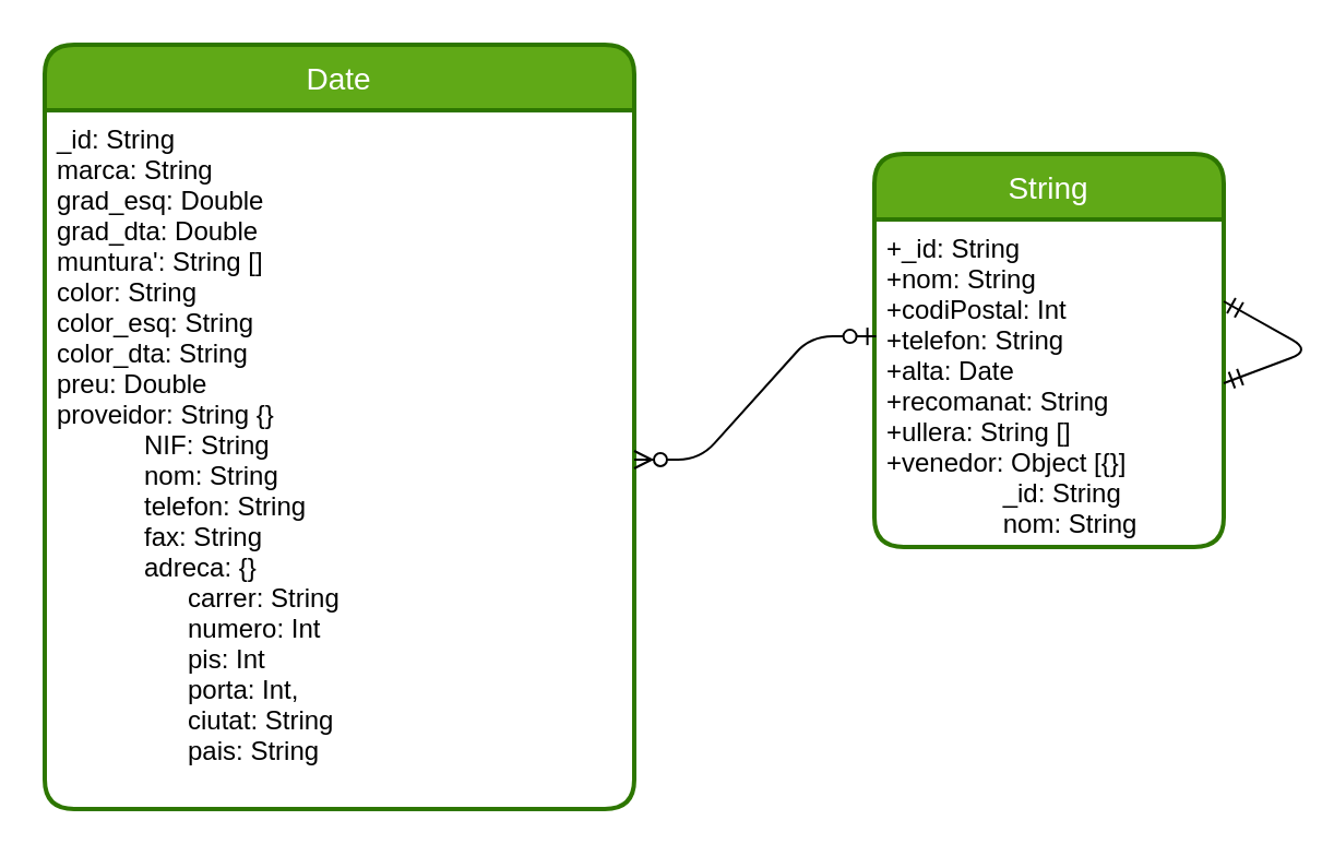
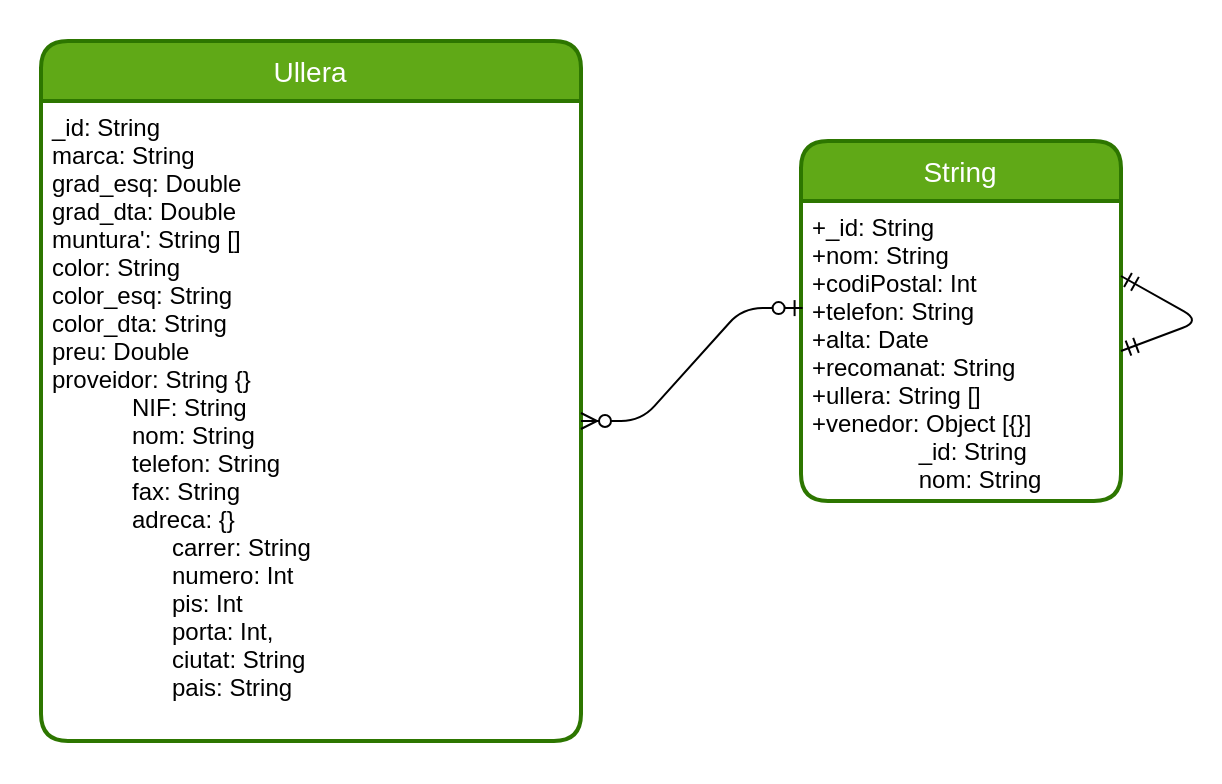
- <mxCell id="5" value="Date" style="swimlane;childLayout=stackLayout;horizontal=1;startSize=30;horizontalStack=0;fontSize=14;fontStyle=0;strokeWidth=2;resizeParent=0;resizeLast=1;shadow=0;dashed=0;align=center;rounded=1;fillColor=#60a917;strokeColor=#2D7600;fontColor=#ffffff;" parent="1" vertex="1"><mxGeometry x="20" y="20" width="270" height="350" as="geometry" /></mxCell>
+ <mxCell id="5" value="Ullera" style="swimlane;childLayout=stackLayout;horizontal=1;startSize=30;horizontalStack=0;fontSize=14;fontStyle=0;strokeWidth=2;resizeParent=0;resizeLast=1;shadow=0;dashed=0;align=center;rounded=1;fillColor=#60a917;strokeColor=#2D7600;fontColor=#ffffff;" parent="1" vertex="1"><mxGeometry x="20" y="20" width="270" height="350" as="geometry" /></mxCell>
